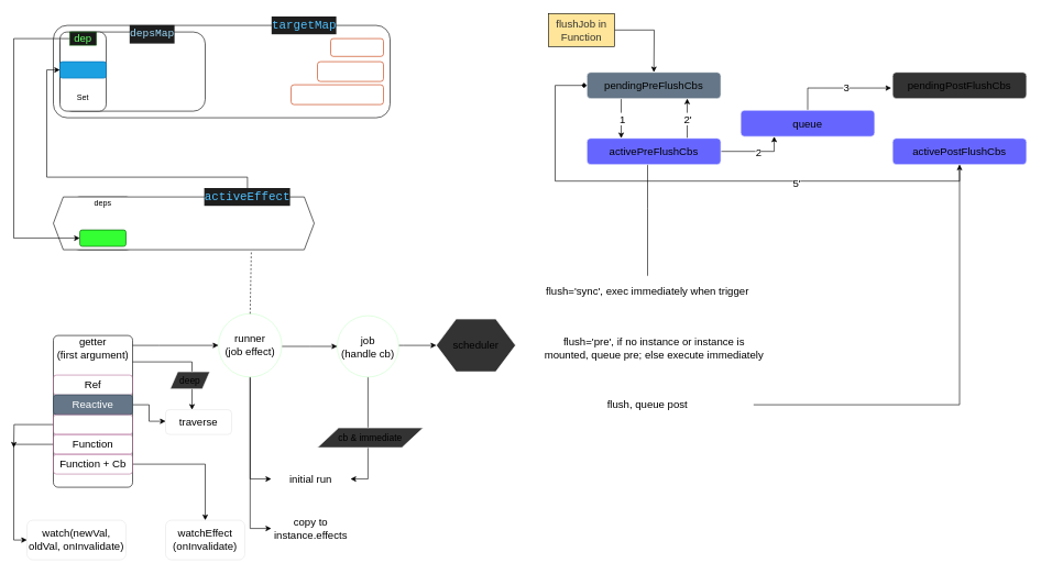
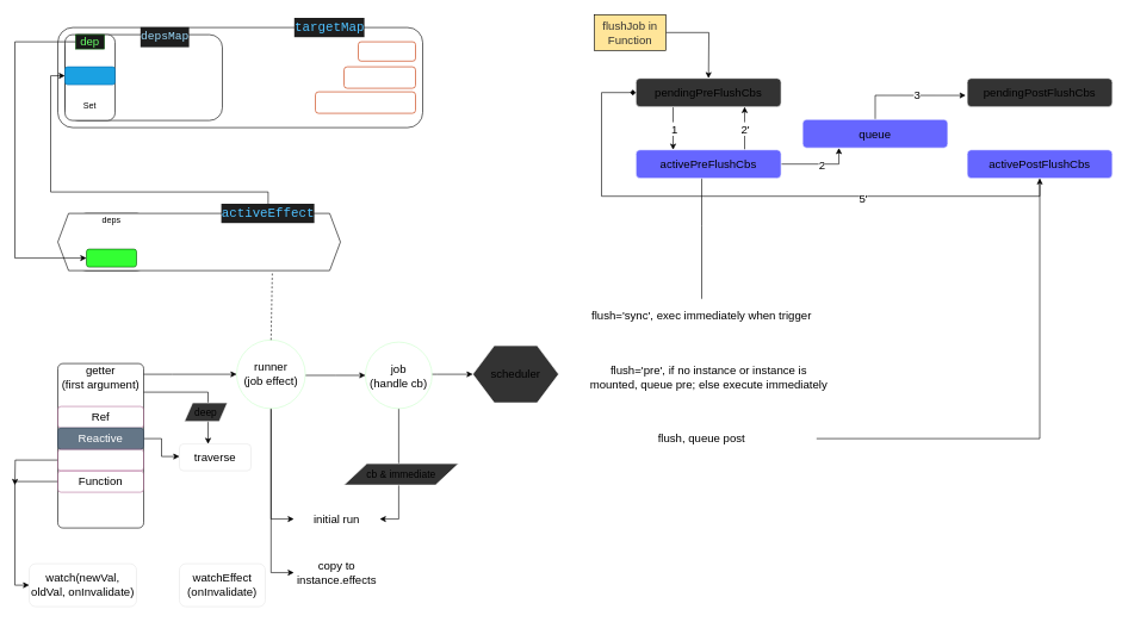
- <mxCell id="57" value="pendingPreFlushCbs" style="rounded=1;whiteSpace=wrap;html=1;strokeColor=#FFFFFF;fillColor=#647687;fontSize=16;" vertex="1" parent="1"><mxGeometry x="888" y="109" width="203" height="40" as="geometry" /></mxCell>
+ <mxCell id="57" value="pendingPreFlushCbs" style="rounded=1;whiteSpace=wrap;html=1;strokeColor=#FFFFFF;fillColor=#333333;fontSize=16;" vertex="1" parent="1"><mxGeometry x="888" y="109" width="203" height="40" as="geometry" /></mxCell>
- <mxCell id="34" value="&lt;font style=&quot;font-size: 16px&quot;&gt;Function + Cb&lt;/font&gt;" style="rounded=1;whiteSpace=wrap;html=1;fillColor=none;strokeColor=#B5739D;" vertex="1" parent="1"><mxGeometry x="80" y="688" width="120" height="30" as="geometry" /></mxCell>
- <mxCell id="33" style="edgeStyle=orthogonalEdgeStyle;rounded=0;orthogonalLoop=1;jettySize=auto;html=1;entryX=0.5;entryY=0;entryDx=0;entryDy=0;" edge="1" parent="1" source="34" target="35"><mxGeometry relative="1" as="geometry" /></mxCell>
